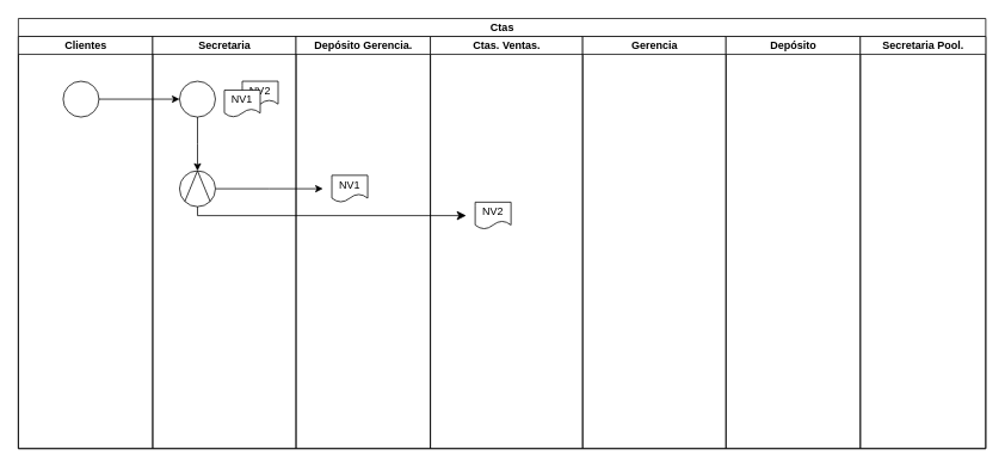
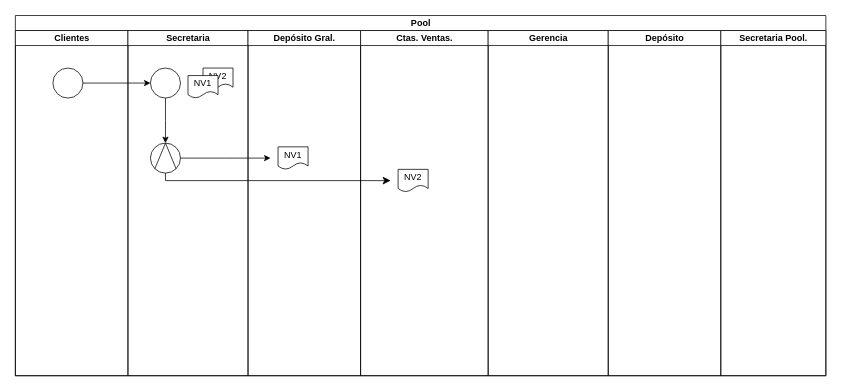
- <mxCell id="2" value="Ctas" style="swimlane;childLayout=stackLayout;resizeParent=1;resizeParentMax=0;startSize=20;html=1;" parent="1" vertex="1"><mxGeometry x="20" y="20" width="1080" height="480" as="geometry" /></mxCell>
+ <mxCell id="2" value="Pool" style="swimlane;childLayout=stackLayout;resizeParent=1;resizeParentMax=0;startSize=20;html=1;" parent="1" vertex="1"><mxGeometry x="20" y="20" width="1080" height="480" as="geometry" /></mxCell>
- <mxCell id="14" value="Depósito Gerencia." style="swimlane;startSize=20;html=1;" parent="2" vertex="1"><mxGeometry x="310" y="20" width="150" height="460" as="geometry" /></mxCell>
+ <mxCell id="14" value="Depósito Gral." style="swimlane;startSize=20;html=1;" parent="2" vertex="1"><mxGeometry x="310" y="20" width="150" height="460" as="geometry" /></mxCell>
